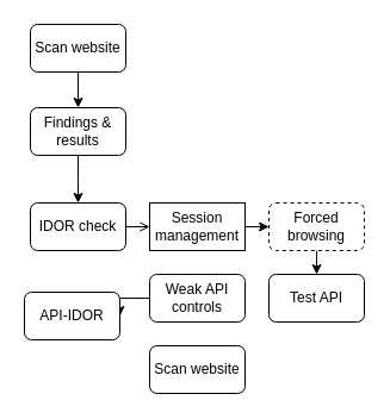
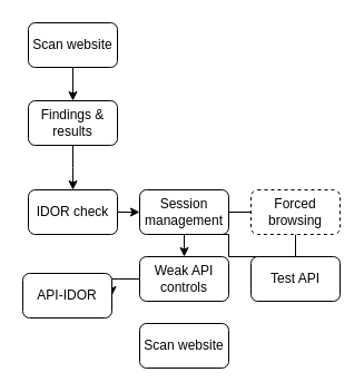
- <mxCell id="6" style="edgeStyle=orthogonalEdgeStyle;rounded=0;orthogonalLoop=1;jettySize=auto;html=1;exitX=1;exitY=0.5;exitDx=0;exitDy=0;entryX=0;entryY=0.5;entryDx=0;entryDy=0;endArrow=open;" edge="1" parent="1" source="7" target="9"><mxGeometry relative="1" as="geometry" /></mxCell>
+ <mxCell id="6" style="edgeStyle=orthogonalEdgeStyle;rounded=0;orthogonalLoop=1;jettySize=auto;html=1;exitX=1;exitY=0.5;exitDx=0;exitDy=0;entryX=0;entryY=0.5;entryDx=0;entryDy=0;" edge="1" parent="1" source="7" target="9"><mxGeometry relative="1" as="geometry" /></mxCell>
- <mxCell id="9" value="Session management" style="whiteSpace=wrap;html=1;rounded=0;" vertex="1" parent="1"><mxGeometry x="125" y="170" width="80" height="40" as="geometry" /></mxCell>
+ <mxCell id="9" value="Session management" style="rounded=1;whiteSpace=wrap;html=1;" vertex="1" parent="1"><mxGeometry x="125" y="170" width="80" height="40" as="geometry" /></mxCell>
- <mxCell id="8" style="edgeStyle=orthogonalEdgeStyle;rounded=0;orthogonalLoop=1;jettySize=auto;html=1;exitX=1;exitY=0.5;exitDx=0;exitDy=0;entryX=0;entryY=0.5;entryDx=0;entryDy=0;" edge="1" parent="1" source="9" target="11"><mxGeometry relative="1" as="geometry" /></mxCell>
+ <mxCell id="8" style="edgeStyle=orthogonalEdgeStyle;rounded=0;orthogonalLoop=1;jettySize=auto;html=1;exitX=1;exitY=0.5;exitDx=0;exitDy=0;entryX=0;entryY=0.5;entryDx=0;entryDy=0;endArrow=none;" edge="1" parent="1" source="9" target="11"><mxGeometry relative="1" as="geometry" /></mxCell>
- <mxCell id="10" style="edgeStyle=orthogonalEdgeStyle;rounded=0;orthogonalLoop=1;jettySize=auto;html=1;exitX=0.5;exitY=1;exitDx=0;exitDy=0;entryX=0.5;entryY=0;entryDx=0;entryDy=0;" edge="1" parent="1" source="11" target="12"><mxGeometry relative="1" as="geometry" /></mxCell>
+ <mxCell id="10" style="edgeStyle=orthogonalEdgeStyle;rounded=0;orthogonalLoop=1;jettySize=auto;html=1;exitX=0.5;exitY=1;exitDx=0;exitDy=0;" edge="1" parent="1" source="11" target="14"><mxGeometry relative="1" as="geometry" /></mxCell>
